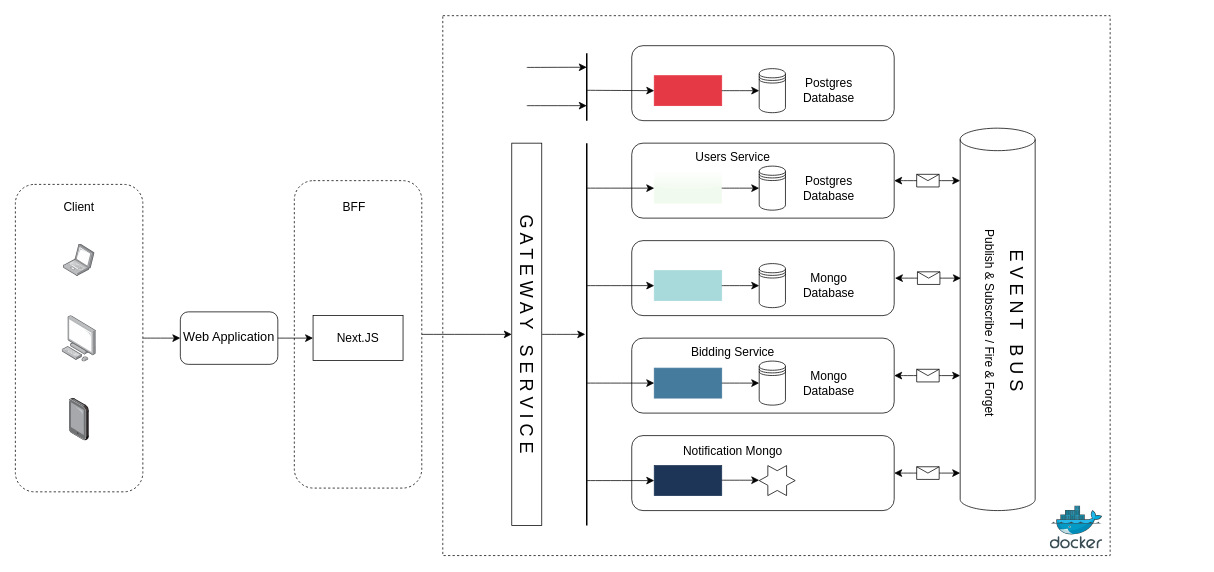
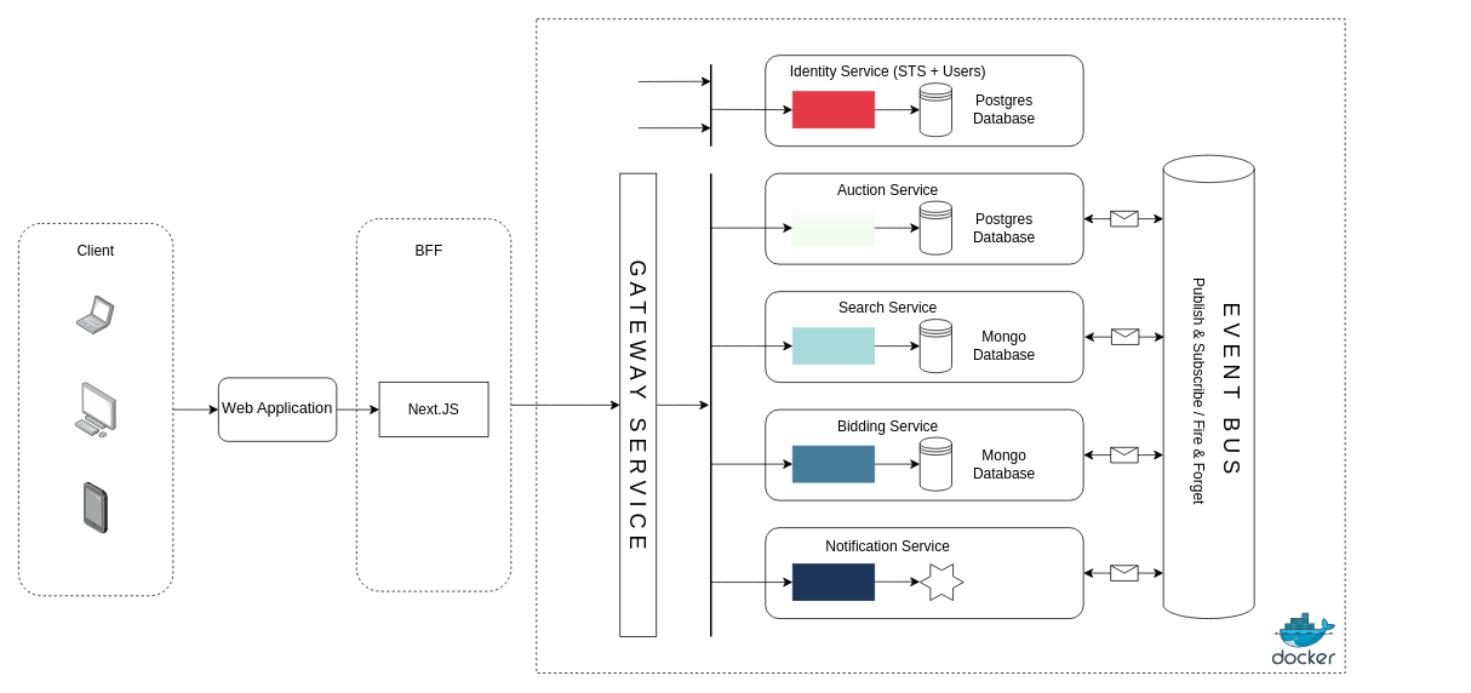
+ <mxCell id="12" value="Identity Service (STS + Users)" style="text;html=1;align=center;verticalAlign=middle;whiteSpace=wrap;rounded=0;fontSize=16;" vertex="1" parent="1"><mxGeometry x="862" y="65.63" width="230" height="25" as="geometry" /></mxCell>
- <mxCell id="16" value="Users Service" style="text;html=1;align=center;verticalAlign=middle;whiteSpace=wrap;rounded=0;fontSize=16;" vertex="1" parent="1"><mxGeometry x="862" y="195.62" width="230" height="25" as="geometry" /></mxCell>
+ <mxCell id="16" value="Auction Service" style="text;html=1;align=center;verticalAlign=middle;whiteSpace=wrap;rounded=0;fontSize=16;" vertex="1" parent="1"><mxGeometry x="862" y="195.62" width="230" height="25" as="geometry" /></mxCell>
+ <mxCell id="20" value="Search Service" style="text;html=1;align=center;verticalAlign=middle;whiteSpace=wrap;rounded=0;fontSize=16;" vertex="1" parent="1"><mxGeometry x="862" y="324.9" width="230" height="25" as="geometry" /></mxCell>
- <mxCell id="30" value="Notification Mongo" style="text;html=1;align=center;verticalAlign=middle;whiteSpace=wrap;rounded=0;fontSize=16;" vertex="1" parent="1"><mxGeometry x="862" y="587" width="230" height="25" as="geometry" /></mxCell>
+ <mxCell id="30" value="Notification Service" style="text;html=1;align=center;verticalAlign=middle;whiteSpace=wrap;rounded=0;fontSize=16;" vertex="1" parent="1"><mxGeometry x="862" y="587" width="230" height="25" as="geometry" /></mxCell>
